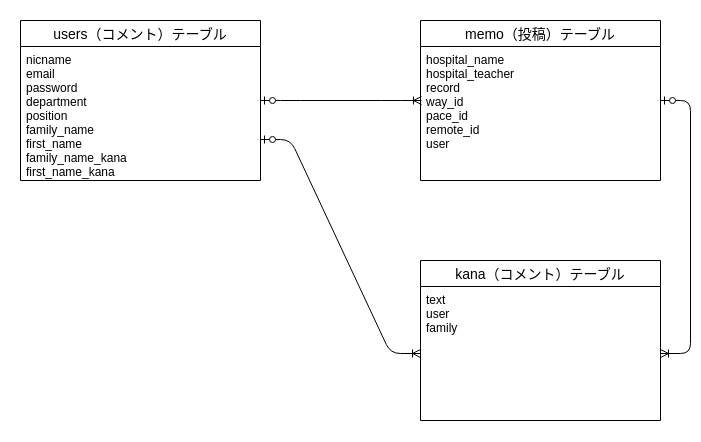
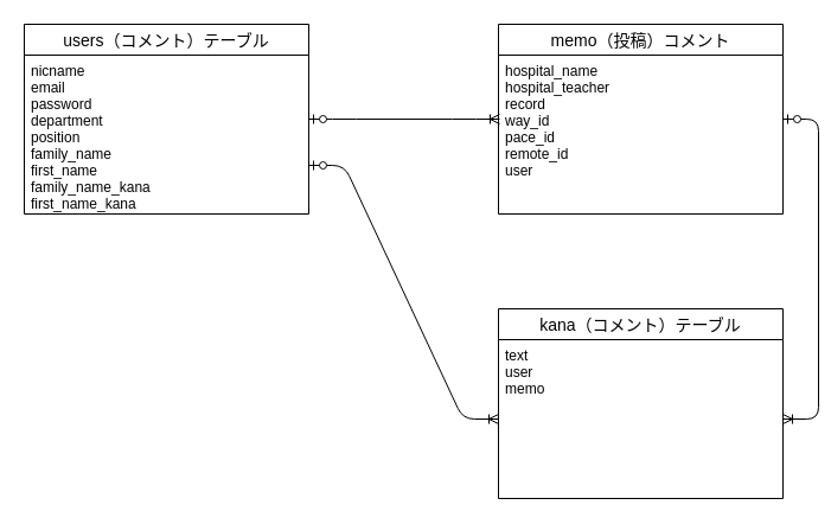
- <mxCell id="5" value="memo（投稿）テーブル" style="swimlane;fontStyle=0;childLayout=stackLayout;horizontal=1;startSize=26;horizontalStack=0;resizeParent=1;resizeParentMax=0;resizeLast=0;collapsible=1;marginBottom=0;align=center;fontSize=14;" parent="1" vertex="1"><mxGeometry x="420" y="20" width="240" height="160" as="geometry" /></mxCell>
+ <mxCell id="5" value="memo（投稿）コメント" style="swimlane;fontStyle=0;childLayout=stackLayout;horizontal=1;startSize=26;horizontalStack=0;resizeParent=1;resizeParentMax=0;resizeLast=0;collapsible=1;marginBottom=0;align=center;fontSize=14;" parent="1" vertex="1"><mxGeometry x="420" y="20" width="240" height="160" as="geometry" /></mxCell>
- <mxCell id="9" value="text&#10;user&#10;family&#10;" style="text;strokeColor=none;fillColor=none;spacingLeft=4;spacingRight=4;overflow=hidden;rotatable=0;points=[[0,0.5],[1,0.5]];portConstraint=eastwest;fontSize=12;" parent="7" vertex="1"><mxGeometry y="26" width="240" height="134" as="geometry" /></mxCell>
+ <mxCell id="9" value="text&#10;user&#10;memo&#10;" style="text;strokeColor=none;fillColor=none;spacingLeft=4;spacingRight=4;overflow=hidden;rotatable=0;points=[[0,0.5],[1,0.5]];portConstraint=eastwest;fontSize=12;" parent="7" vertex="1"><mxGeometry y="26" width="240" height="134" as="geometry" /></mxCell>
